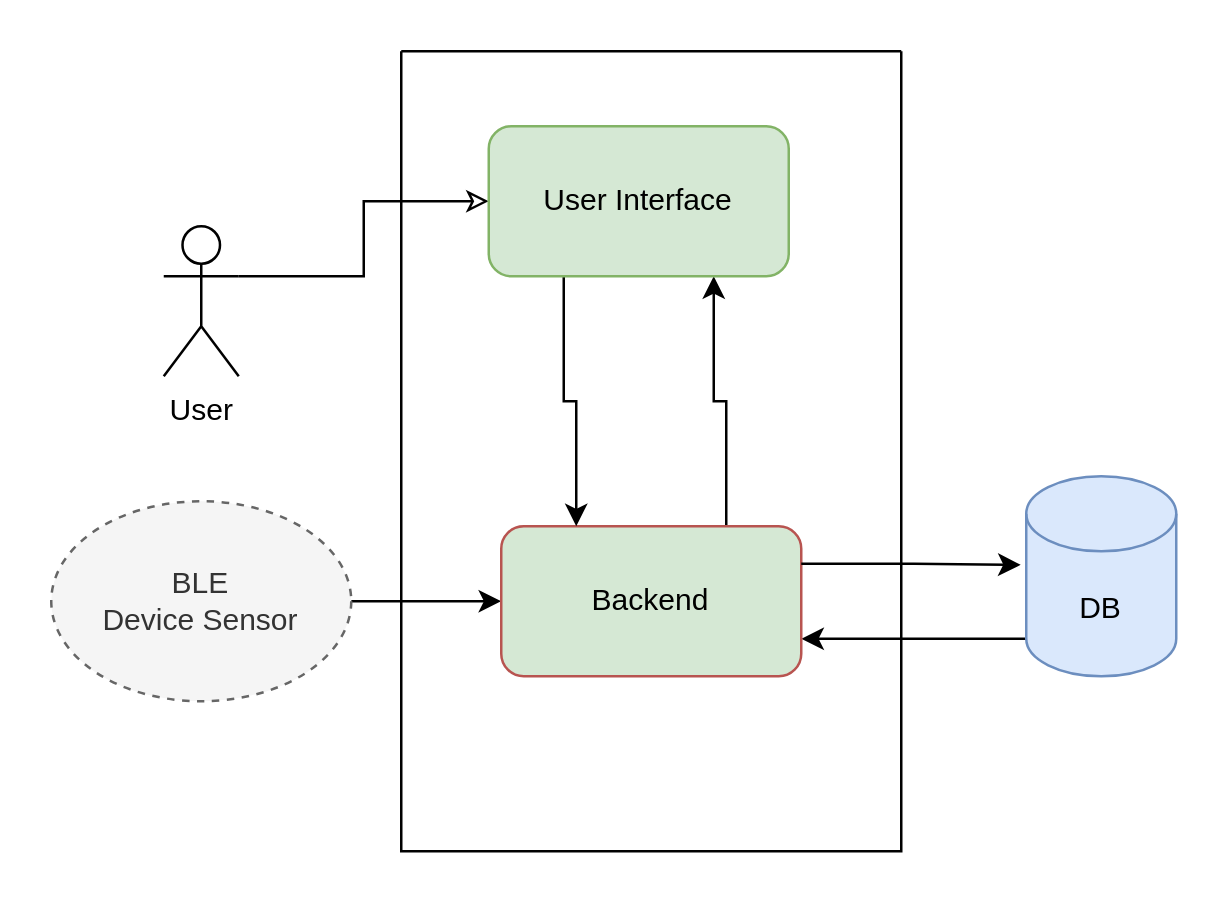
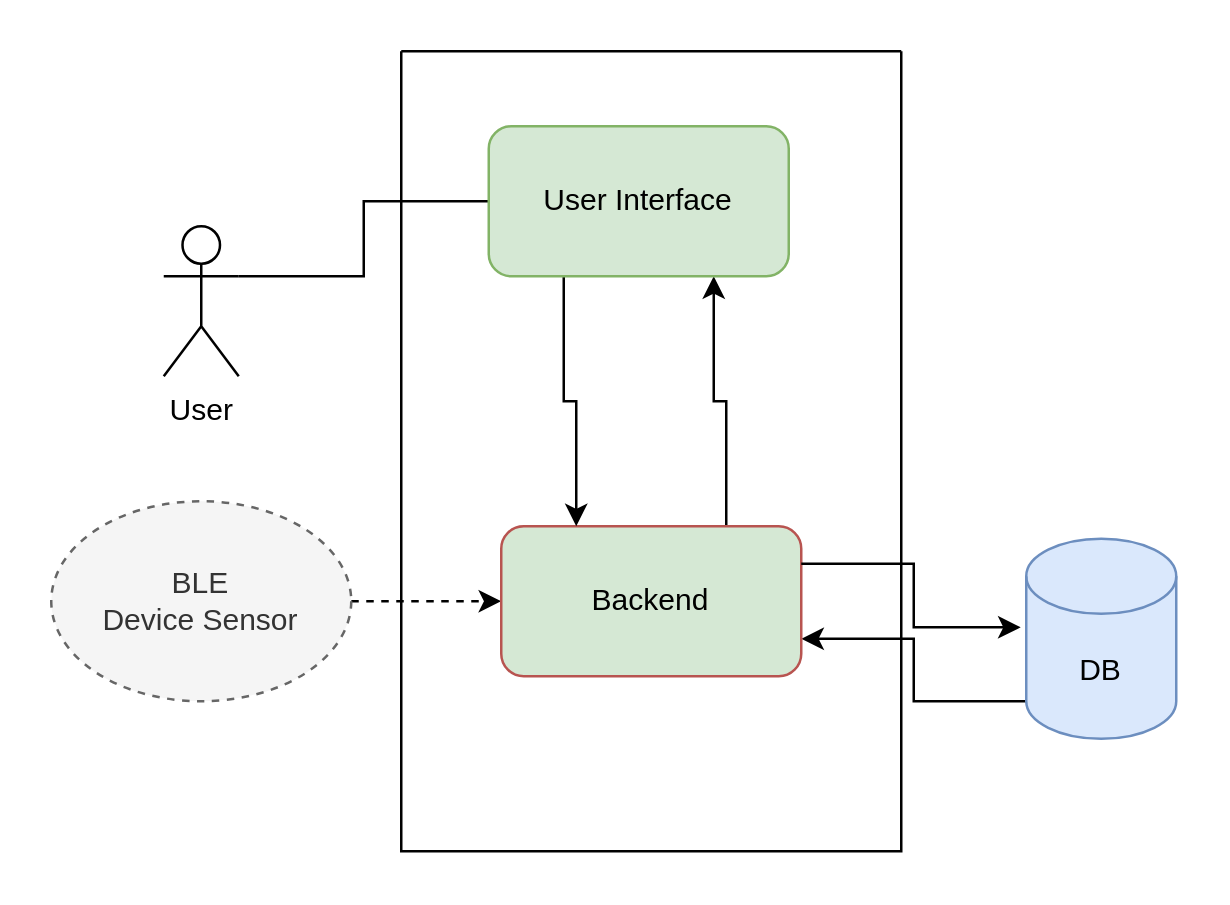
- <mxCell id="2" style="edgeStyle=orthogonalEdgeStyle;rounded=0;orthogonalLoop=1;jettySize=auto;html=1;exitX=1;exitY=0.333;exitDx=0;exitDy=0;exitPerimeter=0;entryX=0;entryY=0.5;entryDx=0;entryDy=0;endArrow=classic;endFill=0;" edge="1" parent="1" source="3" target="12"><mxGeometry relative="1" as="geometry" /></mxCell>
+ <mxCell id="2" style="edgeStyle=orthogonalEdgeStyle;rounded=0;orthogonalLoop=1;jettySize=auto;html=1;exitX=1;exitY=0.333;exitDx=0;exitDy=0;exitPerimeter=0;entryX=0;entryY=0.5;entryDx=0;entryDy=0;endArrow=none;endFill=0;" edge="1" parent="1" source="3" target="12"><mxGeometry relative="1" as="geometry" /></mxCell>
- <mxCell id="7" value="DB" style="shape=cylinder3;whiteSpace=wrap;html=1;boundedLbl=1;backgroundOutline=1;size=15;fillColor=#dae8fc;strokeColor=#6c8ebf;" vertex="1" parent="1"><mxGeometry x="410" y="190" width="60" height="80" as="geometry" /></mxCell>
+ <mxCell id="7" value="DB" style="shape=cylinder3;whiteSpace=wrap;html=1;boundedLbl=1;backgroundOutline=1;size=15;fillColor=#dae8fc;strokeColor=#6c8ebf;" vertex="1" parent="1"><mxGeometry x="410" y="215" width="60" height="80" as="geometry" /></mxCell>
- <mxCell id="4" style="edgeStyle=orthogonalEdgeStyle;rounded=0;orthogonalLoop=1;jettySize=auto;html=1;exitX=1;exitY=0.5;exitDx=0;exitDy=0;endArrow=classic;endFill=1;" edge="1" parent="1" source="5" target="10"><mxGeometry relative="1" as="geometry" /></mxCell>
+ <mxCell id="4" style="edgeStyle=orthogonalEdgeStyle;rounded=0;orthogonalLoop=1;jettySize=auto;html=1;exitX=1;exitY=0.5;exitDx=0;exitDy=0;endArrow=classic;endFill=1;dashed=1;" edge="1" parent="1" source="5" target="10"><mxGeometry relative="1" as="geometry" /></mxCell>
